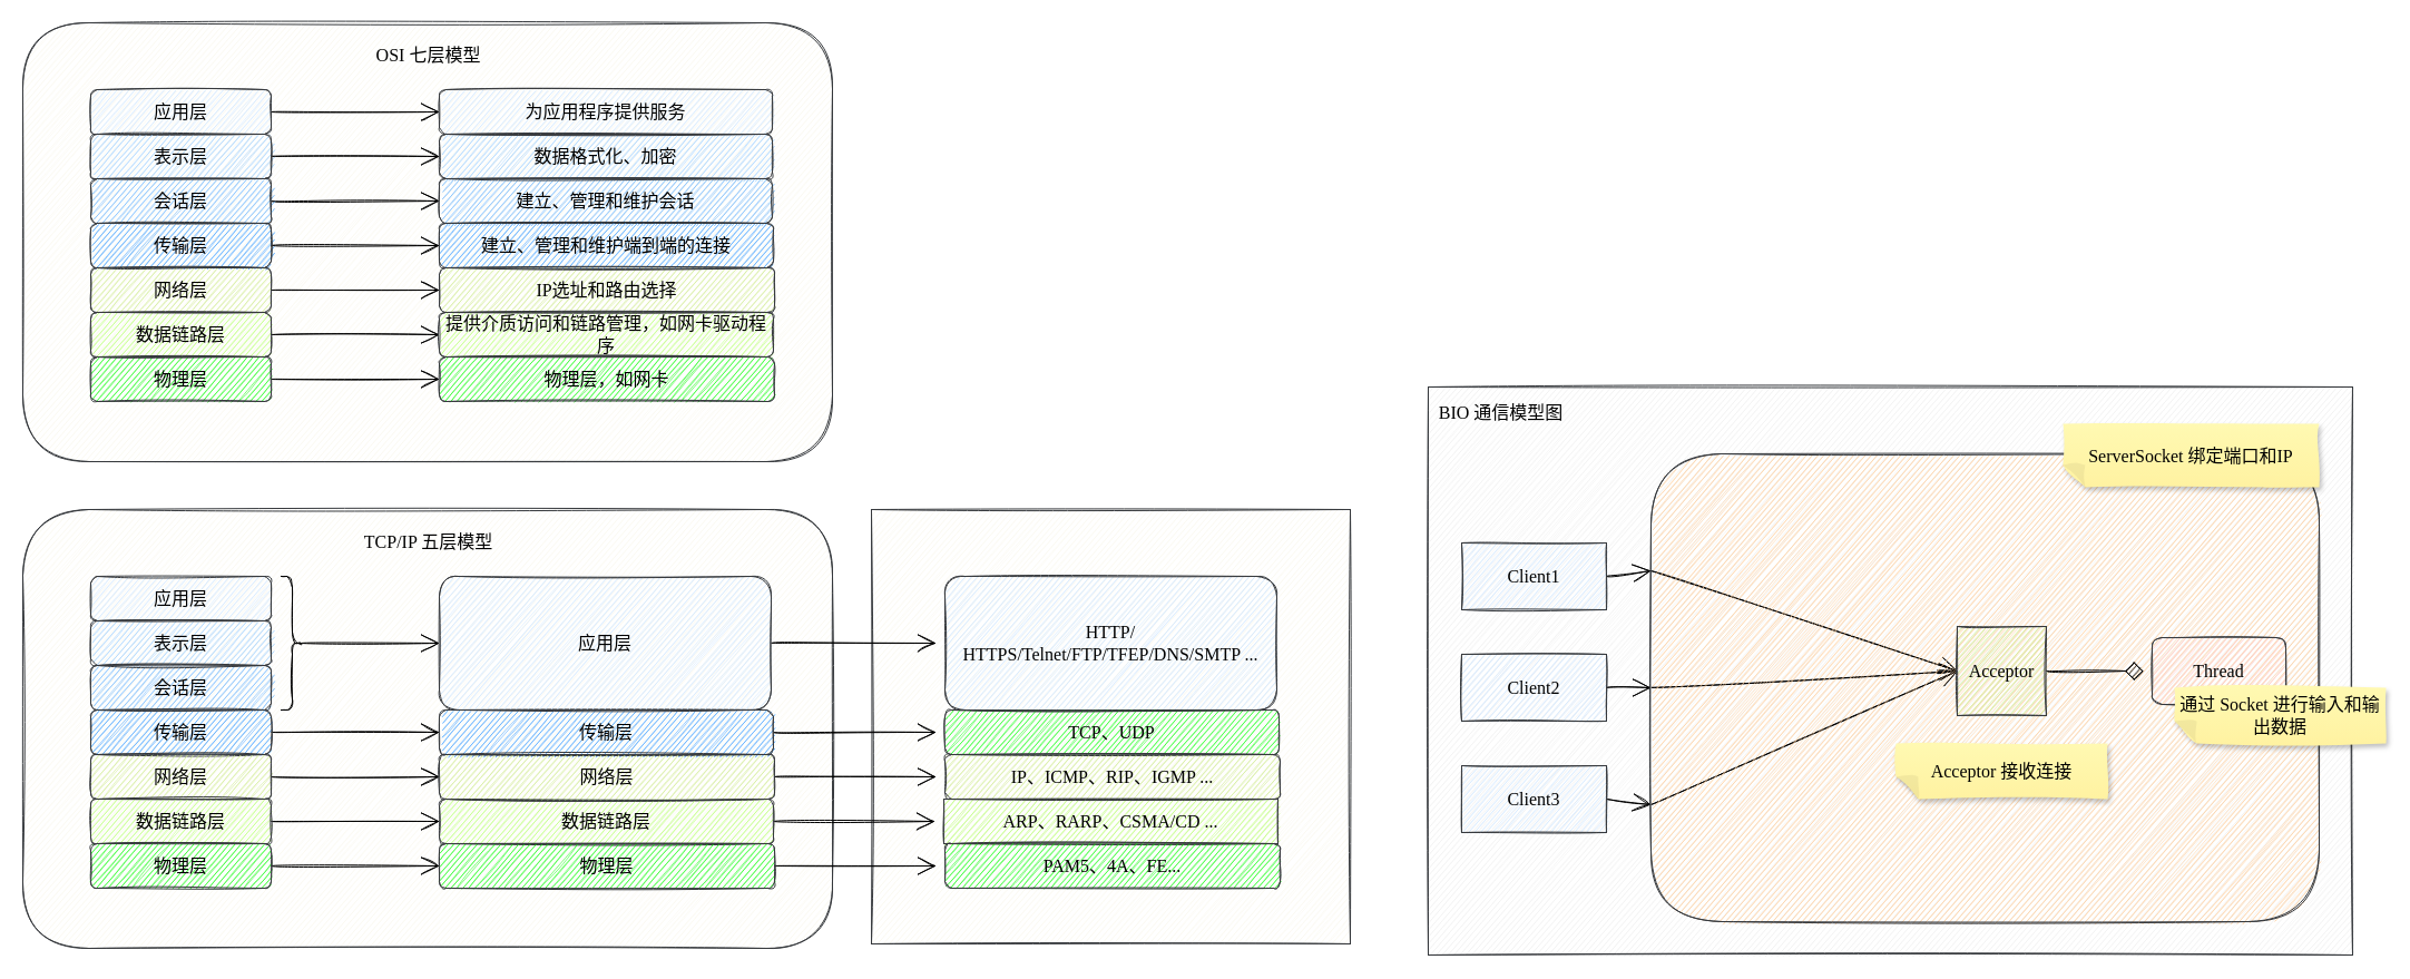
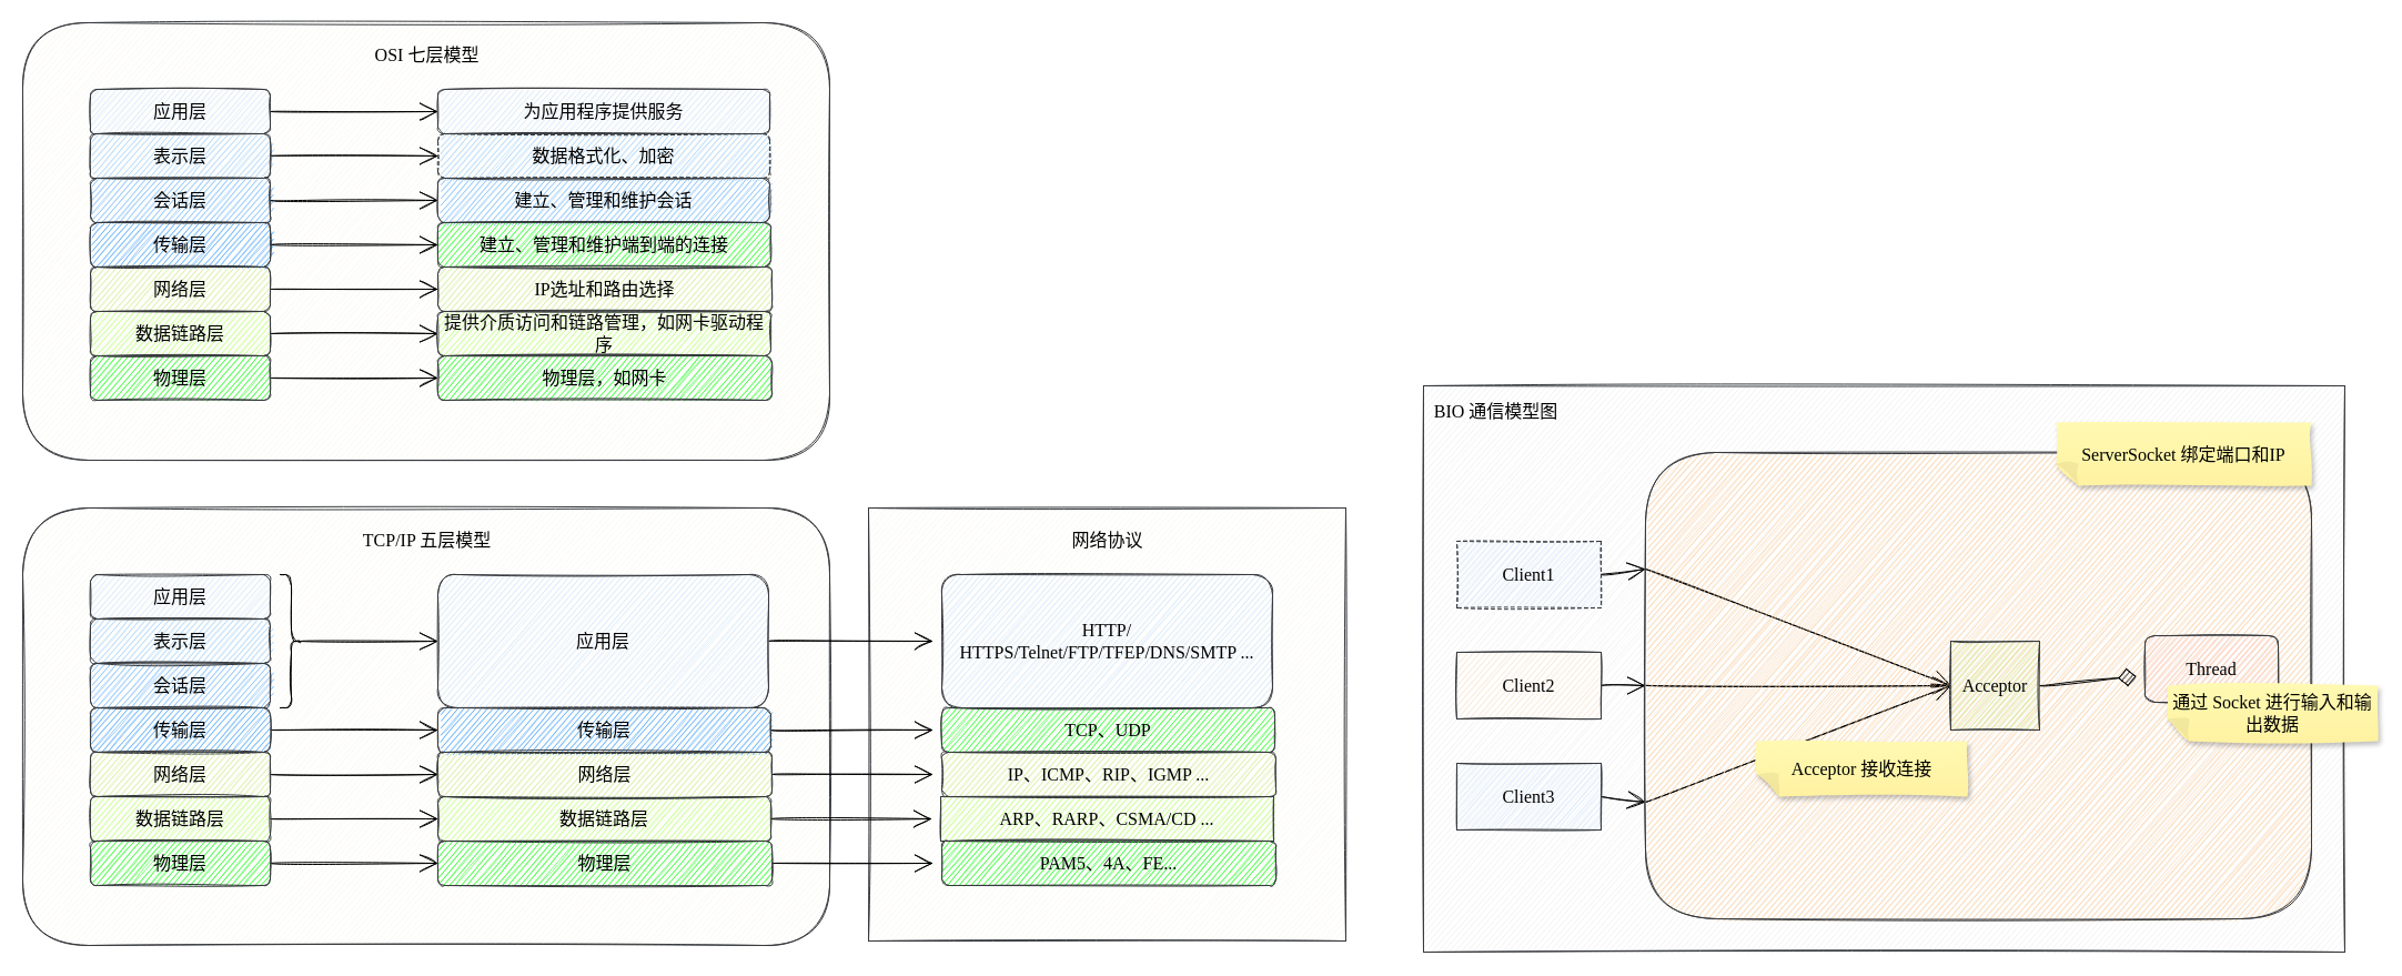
- <mxCell id="21" value="数据格式化、加密" style="rounded=1;whiteSpace=wrap;hachureGap=4;fontSize=16;fillColor=#99CCFF;strokeColor=#36393d;sketch=1;html=1;horizontal=1;fontStyle=0;fontFamily=Comic Sans MS;" parent="1" vertex="1"><mxGeometry x="394" y="120" width="299" height="40" as="geometry" /></mxCell>
+ <mxCell id="21" value="数据格式化、加密" style="rounded=1;whiteSpace=wrap;hachureGap=4;fontSize=16;fillColor=#99CCFF;strokeColor=#36393d;sketch=1;html=1;horizontal=1;fontStyle=0;fontFamily=Comic Sans MS;dashed=1;" parent="1" vertex="1"><mxGeometry x="394" y="120" width="299" height="40" as="geometry" /></mxCell>
- <mxCell id="23" value="建立、管理和维护端到端的连接" style="rounded=1;whiteSpace=wrap;hachureGap=4;fontSize=16;fillColor=#3399FF;strokeColor=#36393d;sketch=1;html=1;horizontal=1;fontStyle=0;fontFamily=Comic Sans MS;" parent="1" vertex="1"><mxGeometry x="394" y="200" width="300" height="40" as="geometry" /></mxCell>
+ <mxCell id="23" value="建立、管理和维护端到端的连接" style="rounded=1;whiteSpace=wrap;hachureGap=4;fontSize=16;fillColor=#00ff00;strokeColor=#36393d;sketch=1;html=1;horizontal=1;fontStyle=0;fontFamily=Comic Sans MS;" parent="1" vertex="1"><mxGeometry x="394" y="200" width="300" height="40" as="geometry" /></mxCell>
+ <mxCell id="53" value="网络协议" style="text;align=center;verticalAlign=middle;resizable=0;points=[];autosize=1;strokeColor=none;fillColor=none;hachureGap=4;fontSize=16;sketch=1;html=1;horizontal=1;fontStyle=0;fontFamily=Comic Sans MS;" parent="1" vertex="1"><mxGeometry x="957" y="476" width="80" height="20" as="geometry" /></mxCell>
- <mxCell id="60" value="Client1" style="rounded=0;whiteSpace=wrap;hachureGap=4;sketch=1;fontSize=16;fillColor=#cce5ff;strokeColor=#36393d;html=1;horizontal=1;fontStyle=0;fontFamily=Comic Sans MS;" vertex="1" parent="1"><mxGeometry x="1312" y="487" width="130" height="60" as="geometry" /></mxCell>
+ <mxCell id="60" value="Client1" style="rounded=0;whiteSpace=wrap;hachureGap=4;sketch=1;fontSize=16;fillColor=#cce5ff;strokeColor=#36393d;html=1;horizontal=1;fontStyle=0;fontFamily=Comic Sans MS;dashed=1;" vertex="1" parent="1"><mxGeometry x="1312" y="487" width="130" height="60" as="geometry" /></mxCell>
- <mxCell id="70" value="Acceptor" style="whiteSpace=wrap;aspect=fixed;sketch=1;hachureGap=4;fontFamily=Comic Sans MS;fontSize=16;fillColor=#cdeb8b;strokeColor=#36393d;html=1;horizontal=1;fontStyle=0" vertex="1" parent="1"><mxGeometry x="1757" y="562" width="80" height="80" as="geometry" /></mxCell>
+ <mxCell id="70" value="Acceptor" style="whiteSpace=wrap;aspect=fixed;sketch=1;hachureGap=4;fontFamily=Comic Sans MS;fontSize=16;fillColor=#cdeb8b;strokeColor=#36393d;html=1;horizontal=1;fontStyle=0" vertex="1" parent="1"><mxGeometry x="1757" y="577" width="80" height="80" as="geometry" /></mxCell>
- <mxCell id="62" value="Client2" style="rounded=0;whiteSpace=wrap;hachureGap=4;sketch=1;fontSize=16;fillColor=#cce5ff;strokeColor=#36393d;html=1;horizontal=1;fontStyle=0;fontFamily=Comic Sans MS;" vertex="1" parent="1"><mxGeometry x="1312" y="587" width="130" height="60" as="geometry" /></mxCell>
+ <mxCell id="62" value="Client2" style="rounded=0;whiteSpace=wrap;hachureGap=4;sketch=1;fontSize=16;fillColor=#ffe6cc;strokeColor=#36393d;html=1;horizontal=1;fontStyle=0;fontFamily=Comic Sans MS;" vertex="1" parent="1"><mxGeometry x="1312" y="587" width="130" height="60" as="geometry" /></mxCell>
- <mxCell id="73" value="Acceptor 接收连接" style="shape=note;whiteSpace=wrap;backgroundOutline=1;fontColor=#000000;darkOpacity=0.05;fillColor=#FFF9B2;strokeColor=none;fillStyle=solid;direction=west;gradientDirection=north;gradientColor=#FFF2A1;shadow=1;size=20;pointerEvents=1;sketch=1;hachureGap=4;fontFamily=Comic Sans MS;fontSize=16;html=1;horizontal=1;fontStyle=0" vertex="1" parent="1"><mxGeometry x="1702" y="667" width="190" height="50" as="geometry" /></mxCell>
+ <mxCell id="73" value="Acceptor 接收连接" style="shape=note;whiteSpace=wrap;backgroundOutline=1;fontColor=#000000;darkOpacity=0.05;fillColor=#FFF9B2;strokeColor=none;fillStyle=solid;direction=west;gradientDirection=north;gradientColor=#FFF2A1;shadow=1;size=20;pointerEvents=1;sketch=1;hachureGap=4;fontFamily=Comic Sans MS;fontSize=16;html=1;horizontal=1;fontStyle=0" vertex="1" parent="1"><mxGeometry x="1582" y="667" width="190" height="50" as="geometry" /></mxCell>
